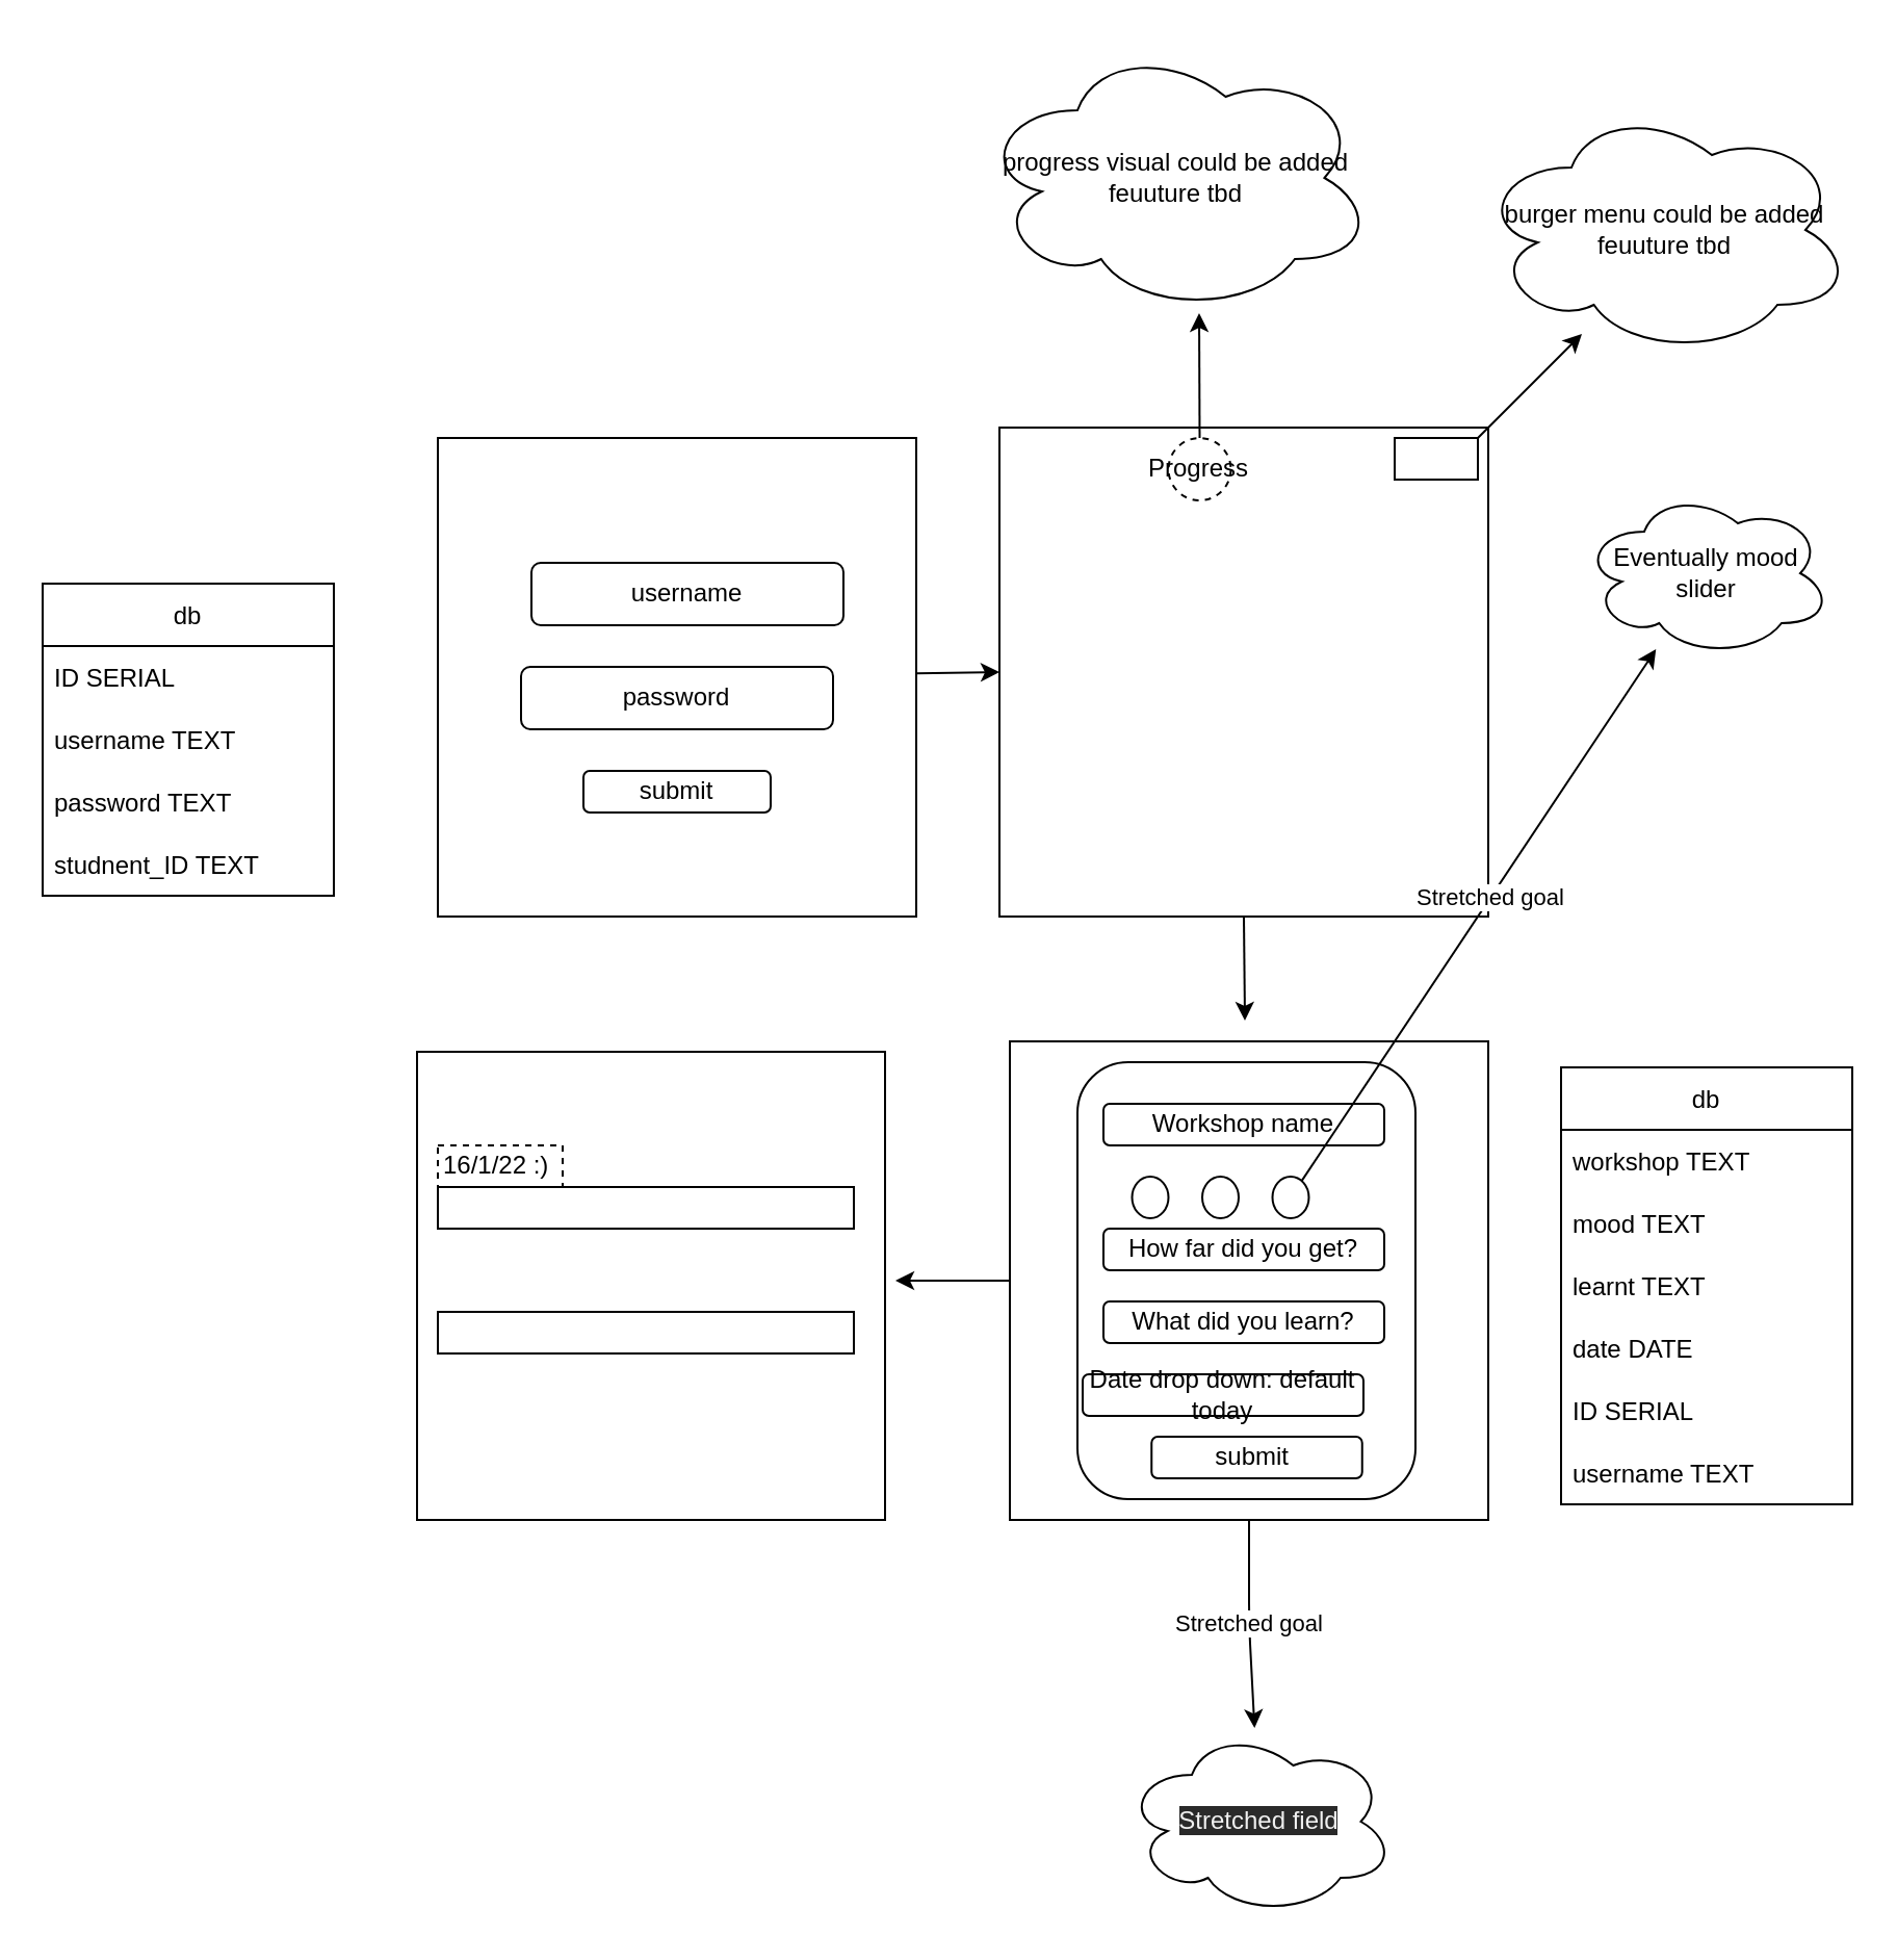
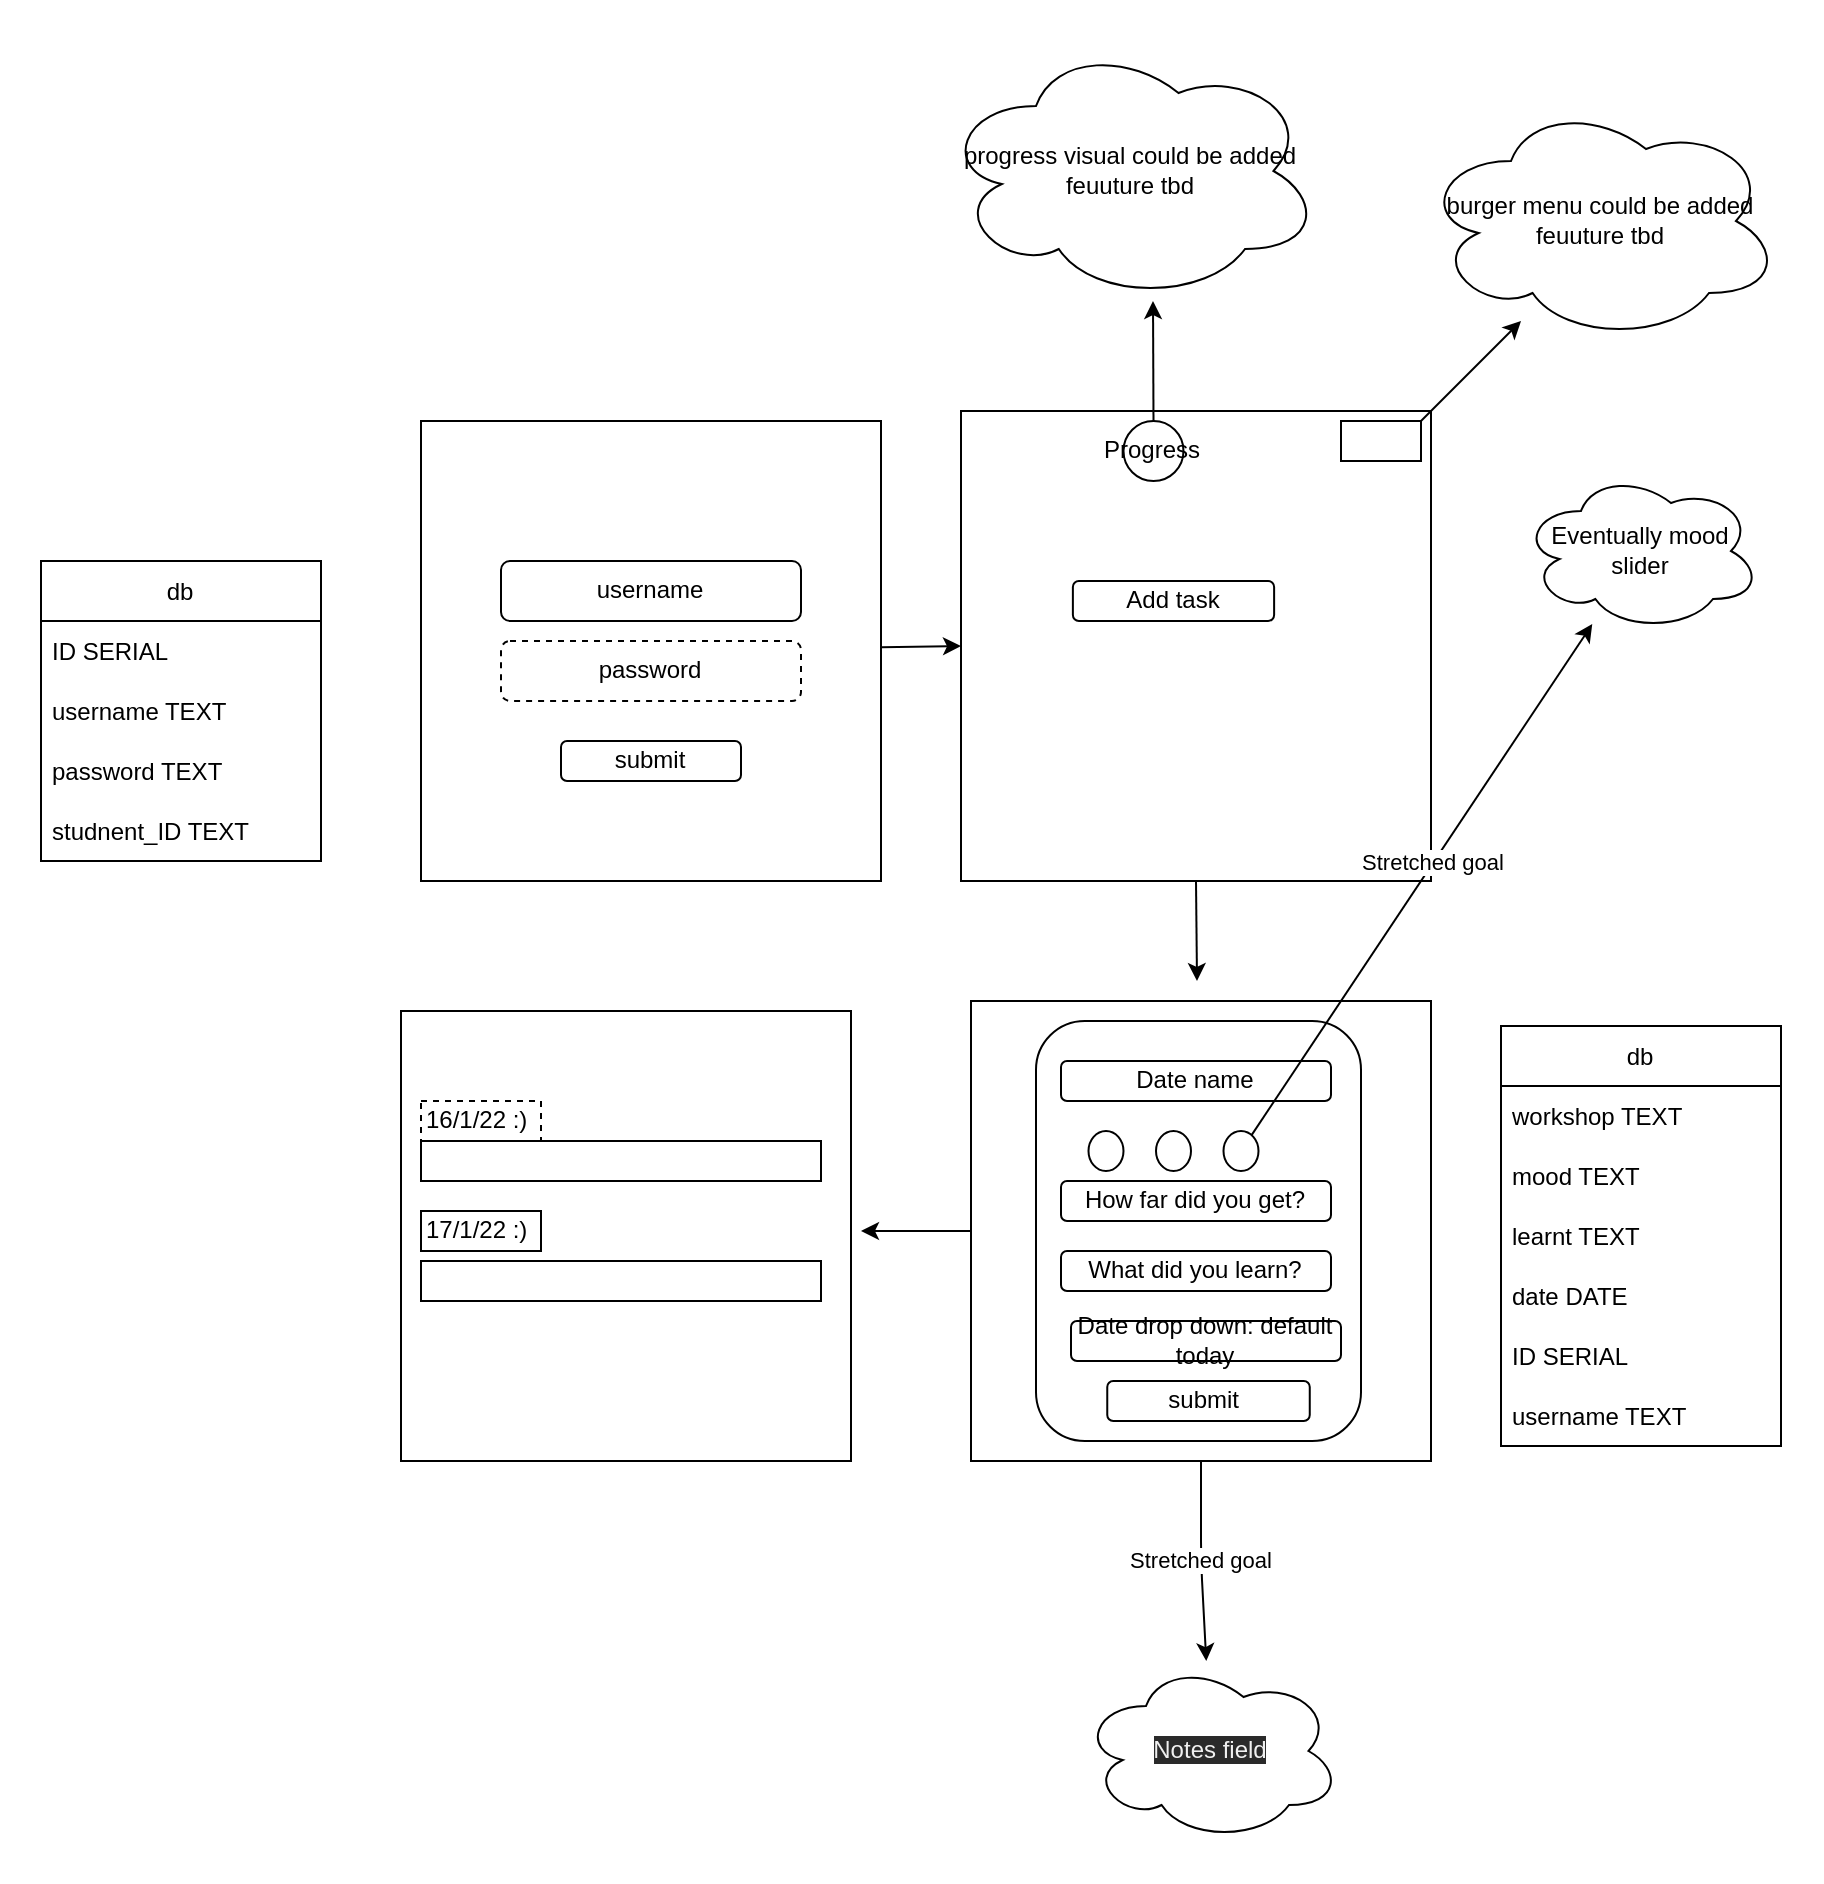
- <mxCell id="26" value="Progress" style="ellipse;whiteSpace=wrap;html=1;aspect=fixed;dashed=1;" vertex="1" parent="1"><mxGeometry x="561.25" y="210" width="30" height="30" as="geometry" /></mxCell>
+ <mxCell id="26" value="Progress" style="ellipse;whiteSpace=wrap;html=1;aspect=fixed;" vertex="1" parent="1"><mxGeometry x="561.25" y="210" width="30" height="30" as="geometry" /></mxCell>
- <mxCell id="4" value="username" style="rounded=1;whiteSpace=wrap;html=1;" vertex="1" parent="1"><mxGeometry x="255" y="270" width="150" height="30" as="geometry" /></mxCell>
+ <mxCell id="4" value="username" style="rounded=1;whiteSpace=wrap;html=1;" vertex="1" parent="1"><mxGeometry x="250" y="280" width="150" height="30" as="geometry" /></mxCell>
+ <mxCell id="10" value="Add task" style="rounded=1;whiteSpace=wrap;html=1;" vertex="1" parent="1"><mxGeometry x="535.94" y="290" width="100.62" height="20" as="geometry" /></mxCell>
- <mxCell id="5" value="password" style="rounded=1;whiteSpace=wrap;html=1;" vertex="1" parent="1"><mxGeometry x="250" y="320" width="150" height="30" as="geometry" /></mxCell>
+ <mxCell id="5" value="password" style="rounded=1;whiteSpace=wrap;html=1;dashed=1;" vertex="1" parent="1"><mxGeometry x="250" y="320" width="150" height="30" as="geometry" /></mxCell>
- <mxCell id="16" value="Workshop name" style="rounded=1;whiteSpace=wrap;html=1;" vertex="1" parent="1"><mxGeometry x="530" y="530" width="135" height="20" as="geometry" /></mxCell>
+ <mxCell id="16" value="Date name" style="rounded=1;whiteSpace=wrap;html=1;" vertex="1" parent="1"><mxGeometry x="530" y="530" width="135" height="20" as="geometry" /></mxCell>
+ <mxCell id="28" value="17/1/22 :)&amp;nbsp;" style="rounded=0;whiteSpace=wrap;html=1;" vertex="1" parent="1"><mxGeometry x="210" y="605" width="60" height="20" as="geometry" /></mxCell>
- <mxCell id="20" value="Date drop down: default today" style="rounded=1;whiteSpace=wrap;html=1;" vertex="1" parent="1"><mxGeometry x="520" y="660" width="135" height="20" as="geometry" /></mxCell>
+ <mxCell id="20" value="Date drop down: default today" style="rounded=1;whiteSpace=wrap;html=1;" vertex="1" parent="1"><mxGeometry x="535" y="660" width="135" height="20" as="geometry" /></mxCell>
- <mxCell id="41" value="&lt;meta charset=&quot;utf-8&quot;&gt;&lt;span style=&quot;color: rgb(240, 240, 240); font-family: helvetica; font-size: 12px; font-style: normal; font-weight: 400; letter-spacing: normal; text-align: center; text-indent: 0px; text-transform: none; word-spacing: 0px; background-color: rgb(42, 42, 42); display: inline; float: none;&quot;&gt;Stretched field&lt;/span&gt;" style="ellipse;shape=cloud;whiteSpace=wrap;html=1;" vertex="1" parent="1"><mxGeometry x="540" y="830" width="130" height="90" as="geometry" /></mxCell>
+ <mxCell id="41" value="&lt;meta charset=&quot;utf-8&quot;&gt;&lt;span style=&quot;color: rgb(240, 240, 240); font-family: helvetica; font-size: 12px; font-style: normal; font-weight: 400; letter-spacing: normal; text-align: center; text-indent: 0px; text-transform: none; word-spacing: 0px; background-color: rgb(42, 42, 42); display: inline; float: none;&quot;&gt;Notes field&lt;/span&gt;" style="ellipse;shape=cloud;whiteSpace=wrap;html=1;" vertex="1" parent="1"><mxGeometry x="540" y="830" width="130" height="90" as="geometry" /></mxCell>
